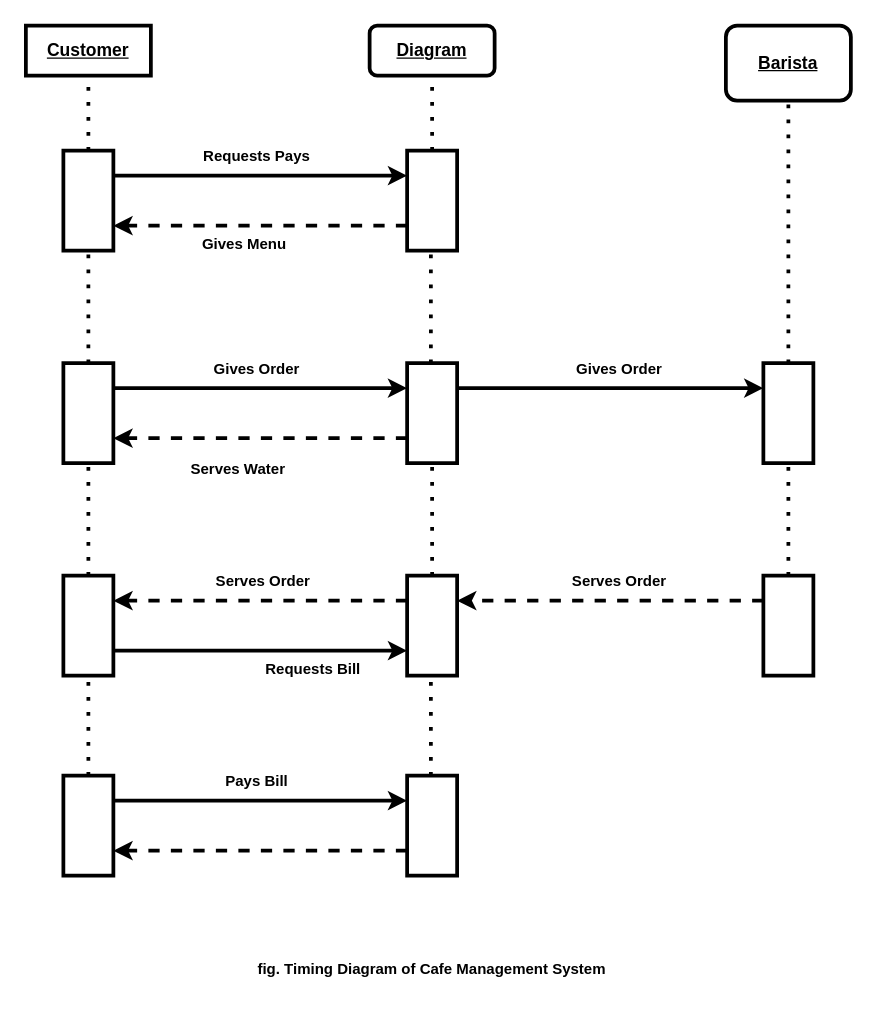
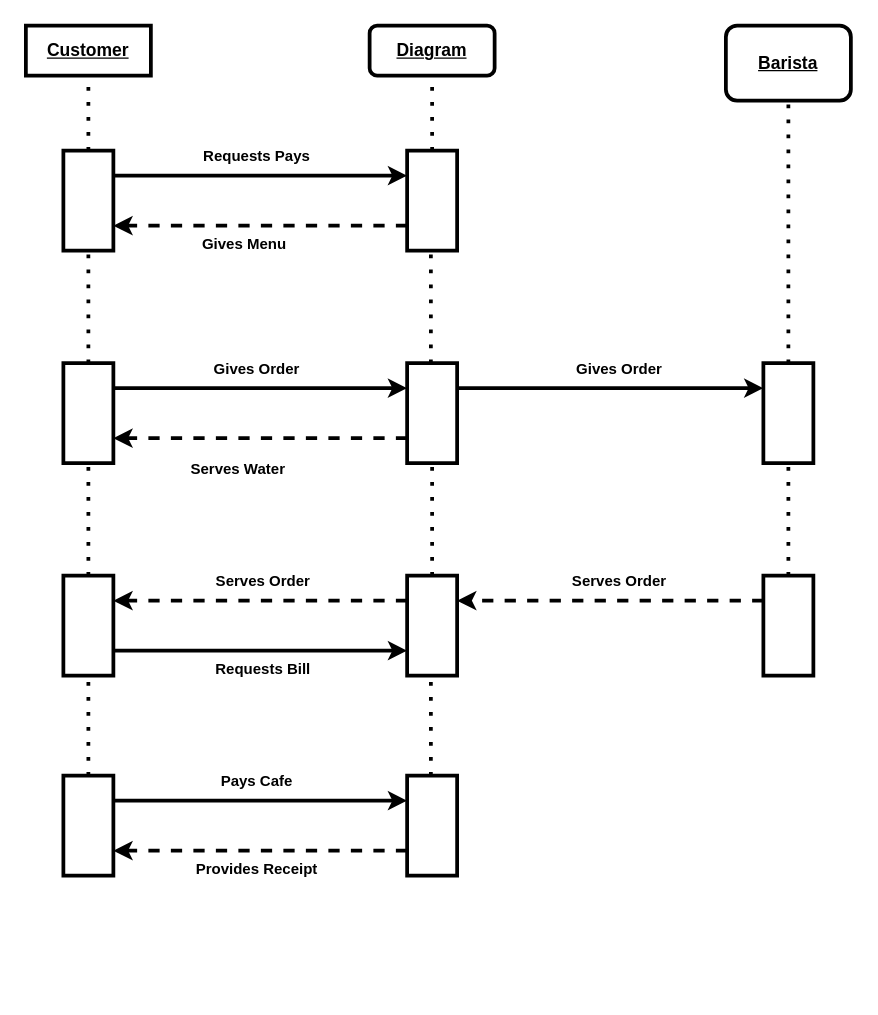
- <mxCell id="42" value="&lt;b&gt;Requests Bill&lt;/b&gt;" style="text;strokeColor=none;align=center;fillColor=none;html=1;verticalAlign=middle;whiteSpace=wrap;rounded=0;" vertex="1" parent="1"><mxGeometry x="205" y="520" width="90" height="30" as="geometry" /></mxCell>
+ <mxCell id="42" value="&lt;b&gt;Requests Bill&lt;/b&gt;" style="text;strokeColor=none;align=center;fillColor=none;html=1;verticalAlign=middle;whiteSpace=wrap;rounded=0;" vertex="1" parent="1"><mxGeometry x="165" y="520" width="90" height="30" as="geometry" /></mxCell>
- <mxCell id="43" value="&lt;b&gt;Pays Bill&lt;/b&gt;" style="text;strokeColor=none;align=center;fillColor=none;html=1;verticalAlign=middle;whiteSpace=wrap;rounded=0;" vertex="1" parent="1"><mxGeometry x="175" y="610" width="60" height="30" as="geometry" /></mxCell>
+ <mxCell id="43" value="&lt;b&gt;Pays Cafe&lt;/b&gt;" style="text;strokeColor=none;align=center;fillColor=none;html=1;verticalAlign=middle;whiteSpace=wrap;rounded=0;" vertex="1" parent="1"><mxGeometry x="175" y="610" width="60" height="30" as="geometry" /></mxCell>
+ <mxCell id="44" value="&lt;b&gt;Provides Receipt&lt;/b&gt;" style="text;strokeColor=none;align=center;fillColor=none;html=1;verticalAlign=middle;whiteSpace=wrap;rounded=0;" vertex="1" parent="1"><mxGeometry x="155" y="680" width="100" height="30" as="geometry" /></mxCell>
- <mxCell id="45" value="&lt;b&gt;fig. Timing Diagram of Cafe Management System&lt;/b&gt;" style="text;strokeColor=none;align=center;fillColor=none;html=1;verticalAlign=middle;whiteSpace=wrap;rounded=0;" vertex="1" parent="1"><mxGeometry x="195" y="760" width="300" height="30" as="geometry" /></mxCell>
